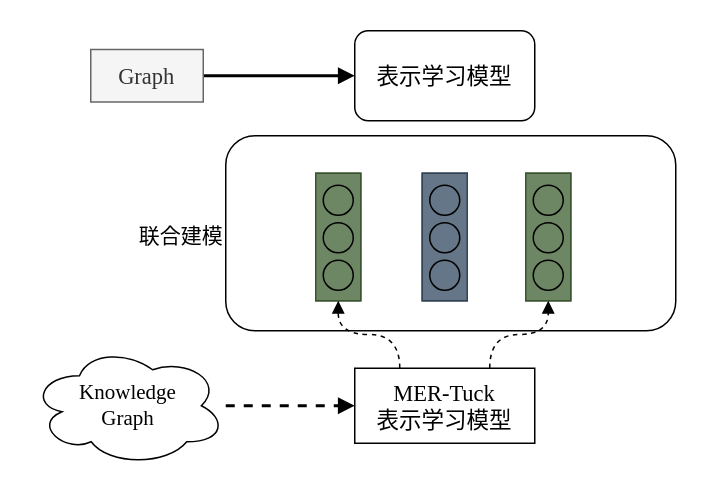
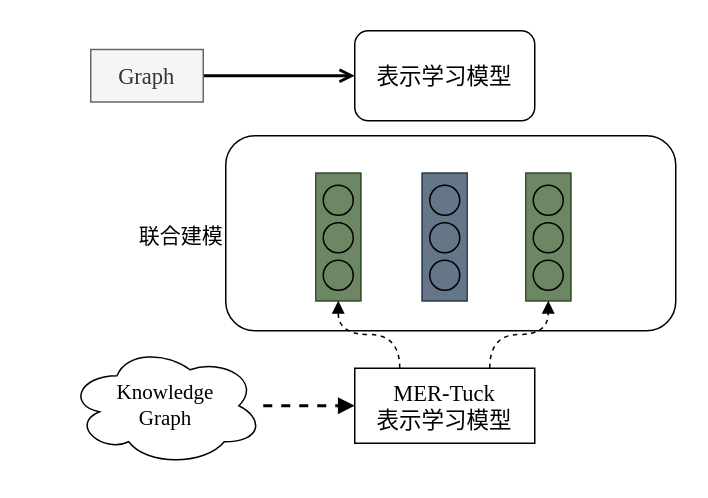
- <mxCell id="24" value="" style="edgeStyle=orthogonalEdgeStyle;rounded=0;orthogonalLoop=1;jettySize=auto;html=1;fontFamily=Times New Roman;endArrow=block;endFill=1;strokeWidth=2;" edge="1" parent="1" source="25" target="23"><mxGeometry relative="1" as="geometry" /></mxCell>
+ <mxCell id="24" value="" style="edgeStyle=orthogonalEdgeStyle;rounded=0;orthogonalLoop=1;jettySize=auto;html=1;fontFamily=Times New Roman;endArrow=open;endFill=1;strokeWidth=2;" edge="1" parent="1" source="25" target="23"><mxGeometry relative="1" as="geometry" /></mxCell>
- <mxCell id="19" value="Knowledge &lt;br&gt;Graph" style="ellipse;shape=cloud;whiteSpace=wrap;html=1;strokeColor=#000000;fontFamily=Times New Roman;fontSize=14;" vertex="1" parent="1"><mxGeometry x="20" y="230" width="130" height="80" as="geometry" /></mxCell>
+ <mxCell id="19" value="Knowledge &lt;br&gt;Graph" style="ellipse;shape=cloud;whiteSpace=wrap;html=1;strokeColor=#000000;fontFamily=Times New Roman;fontSize=14;" vertex="1" parent="1"><mxGeometry x="45" y="230" width="130" height="80" as="geometry" /></mxCell>
